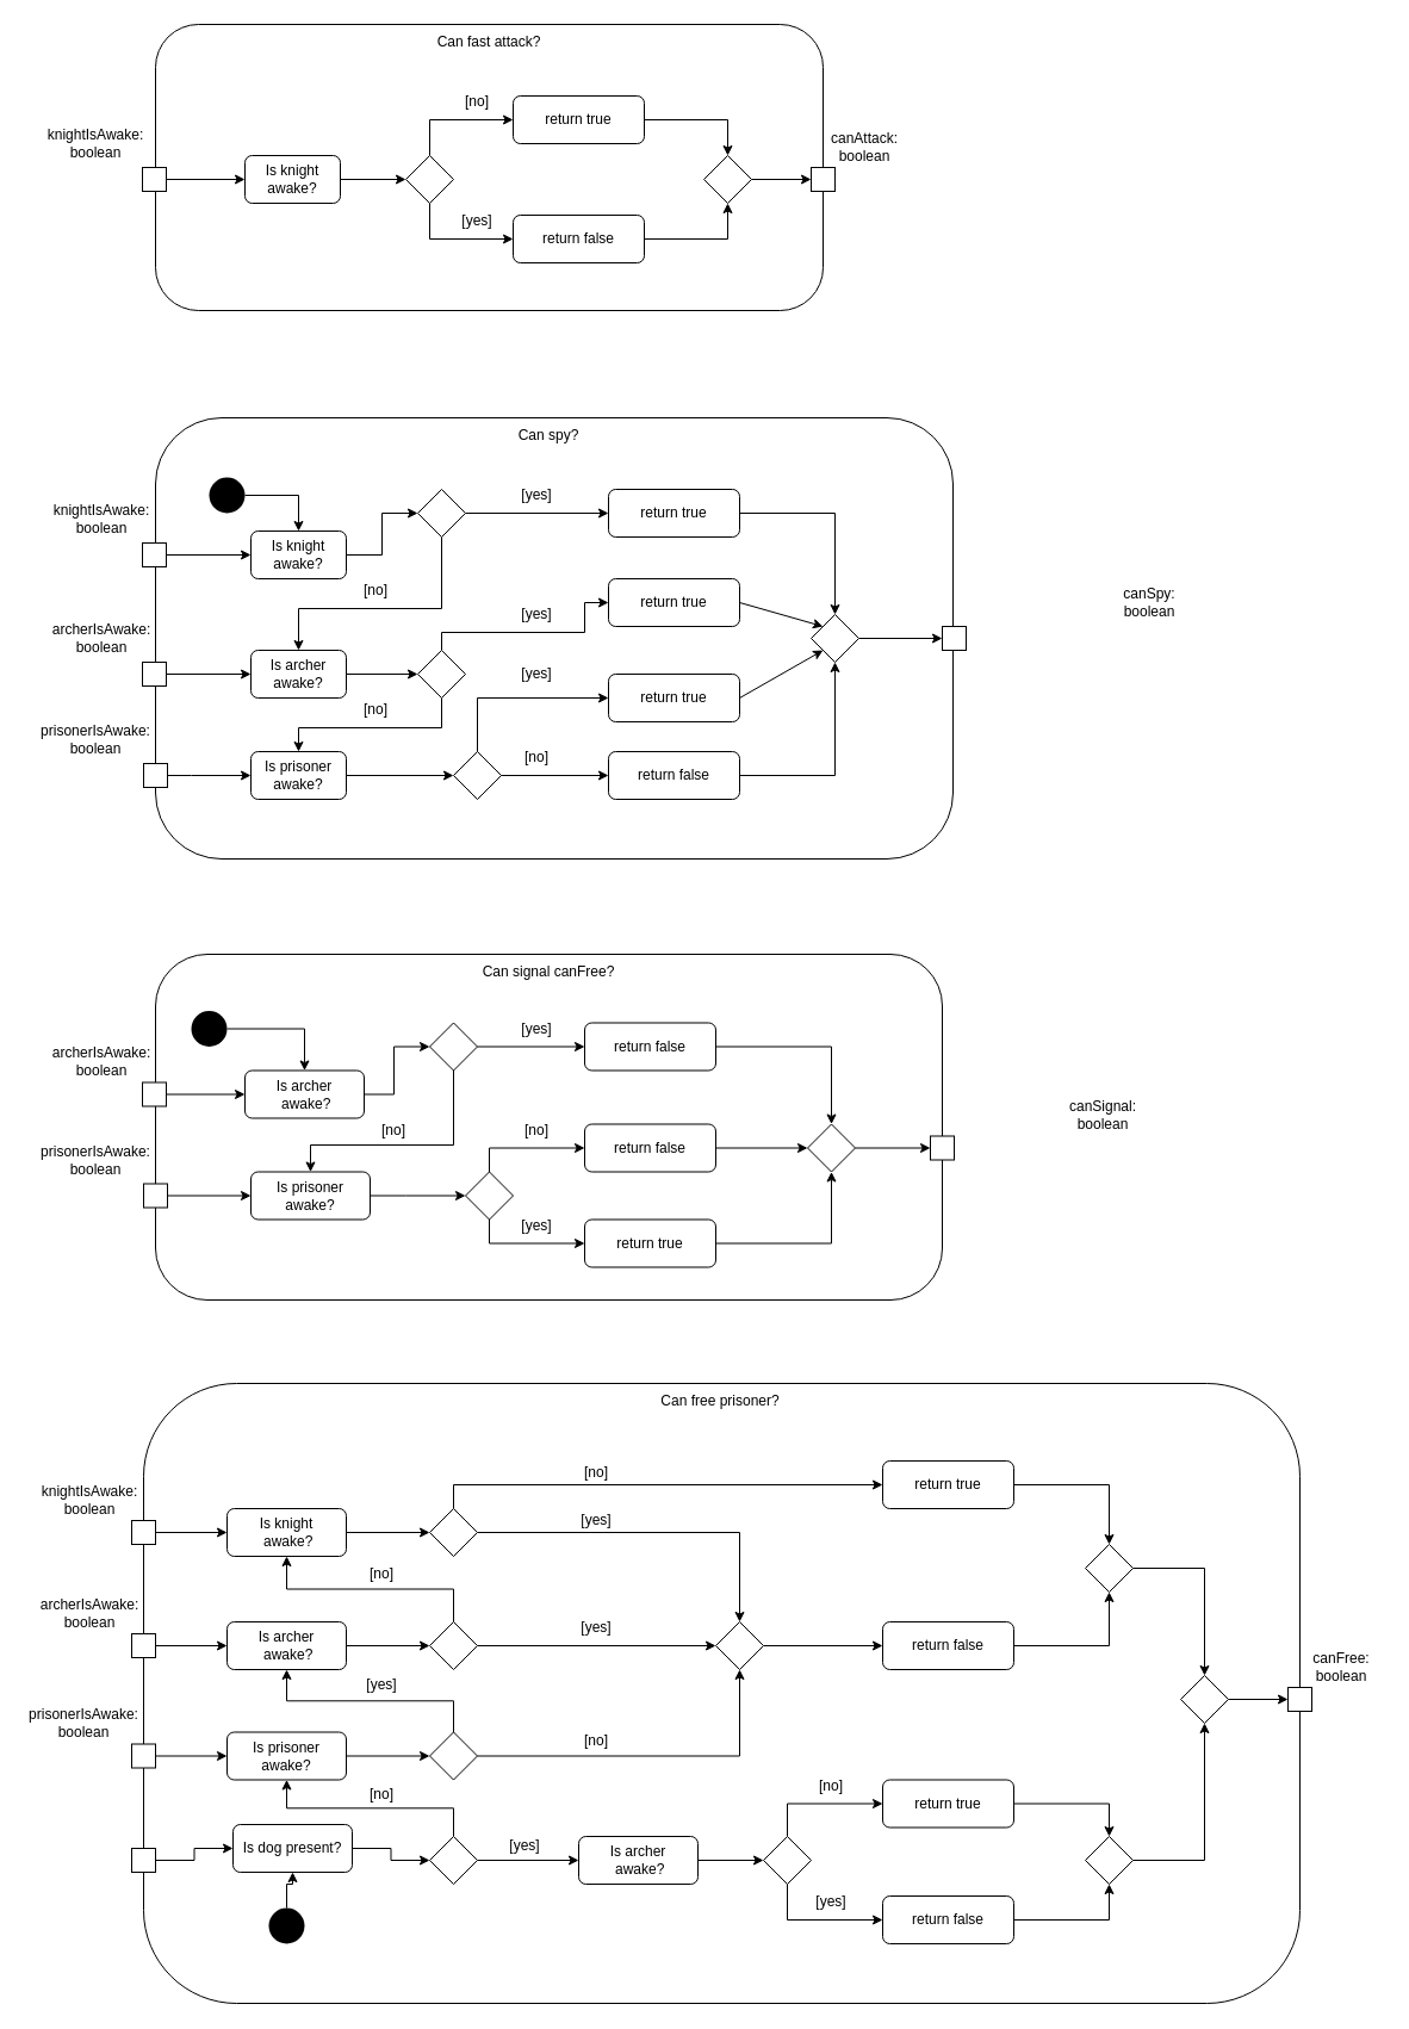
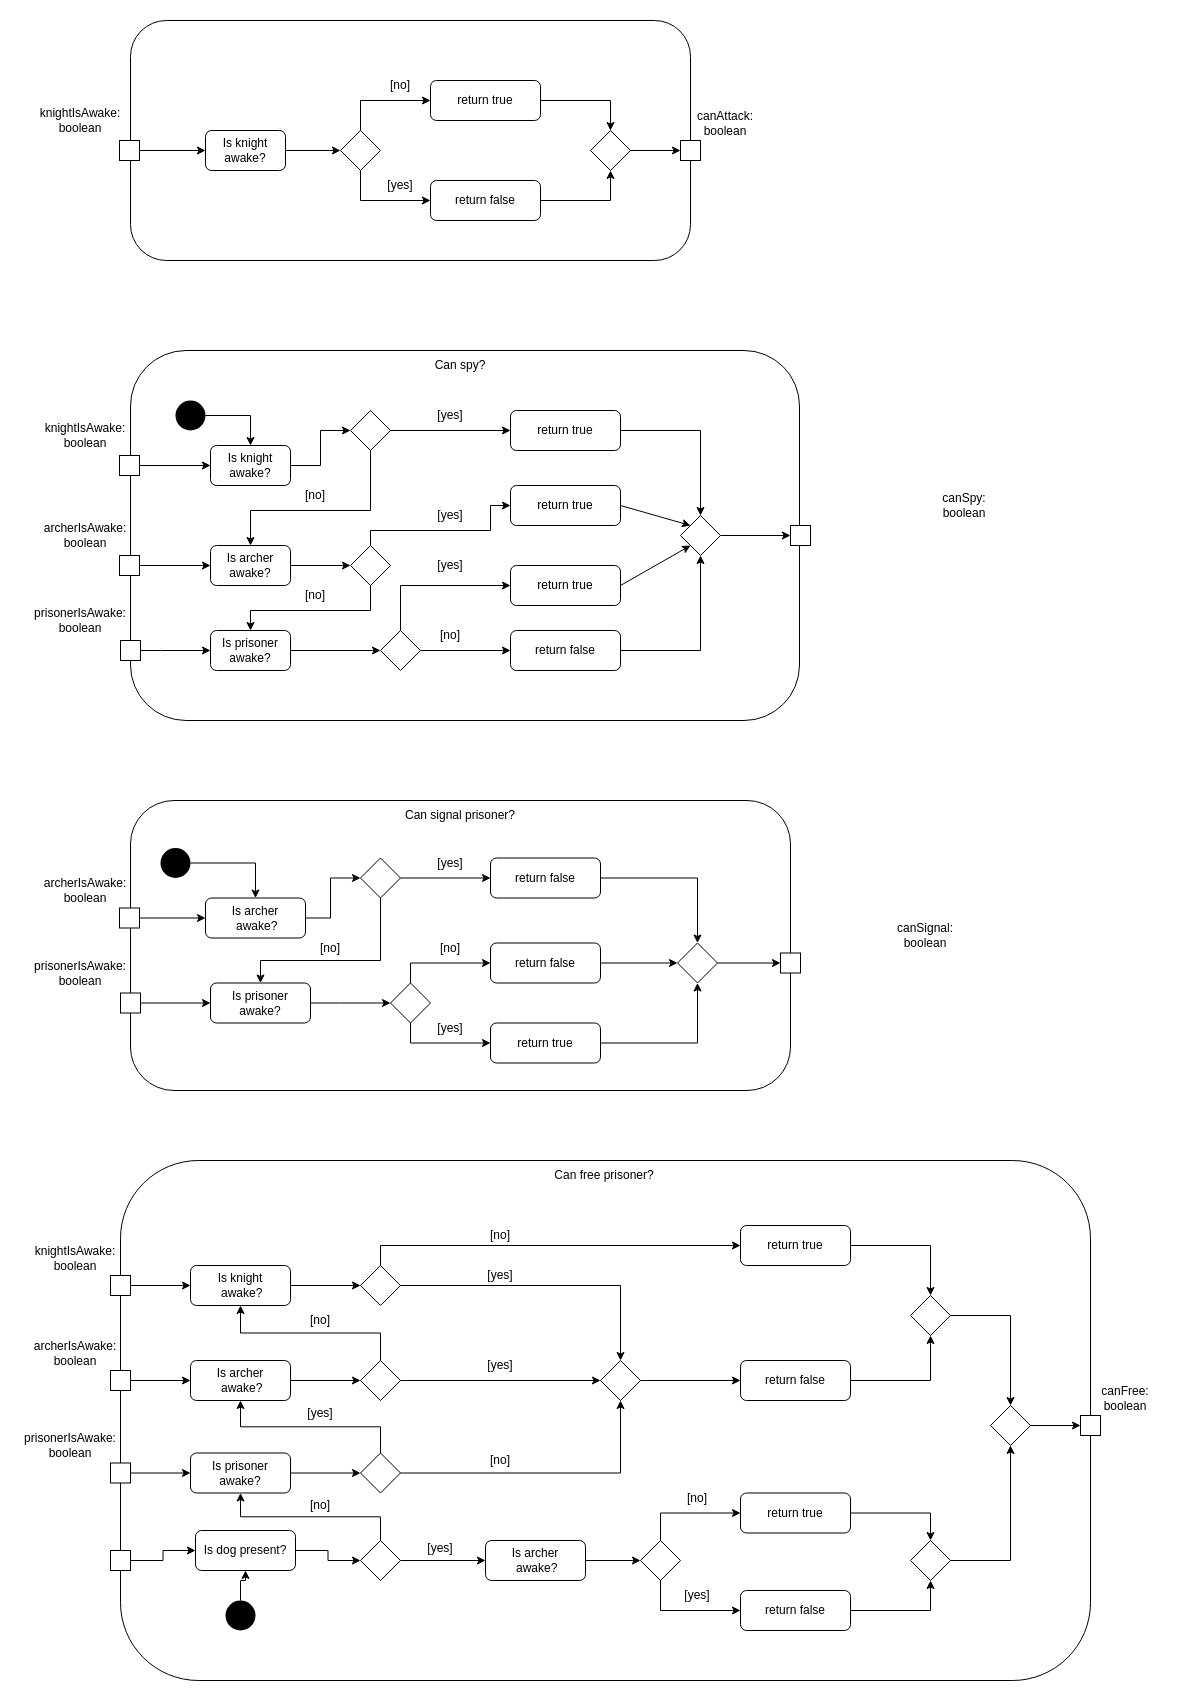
- <mxCell id="3" value="Can fast attack?" style="text;html=1;strokeColor=none;fillColor=none;align=center;verticalAlign=middle;whiteSpace=wrap;rounded=0;" parent="1" vertex="1"><mxGeometry x="130" y="20" width="560" height="30" as="geometry" /></mxCell>
- <mxCell id="52" value="Can signal canFree?" style="text;html=1;strokeColor=none;fillColor=none;align=center;verticalAlign=middle;whiteSpace=wrap;rounded=0;" parent="1" vertex="1"><mxGeometry x="130" y="800" width="660" height="30" as="geometry" /></mxCell>
+ <mxCell id="52" value="Can signal prisoner?" style="text;html=1;strokeColor=none;fillColor=none;align=center;verticalAlign=middle;whiteSpace=wrap;rounded=0;" parent="1" vertex="1"><mxGeometry x="130" y="800" width="660" height="30" as="geometry" /></mxCell>
